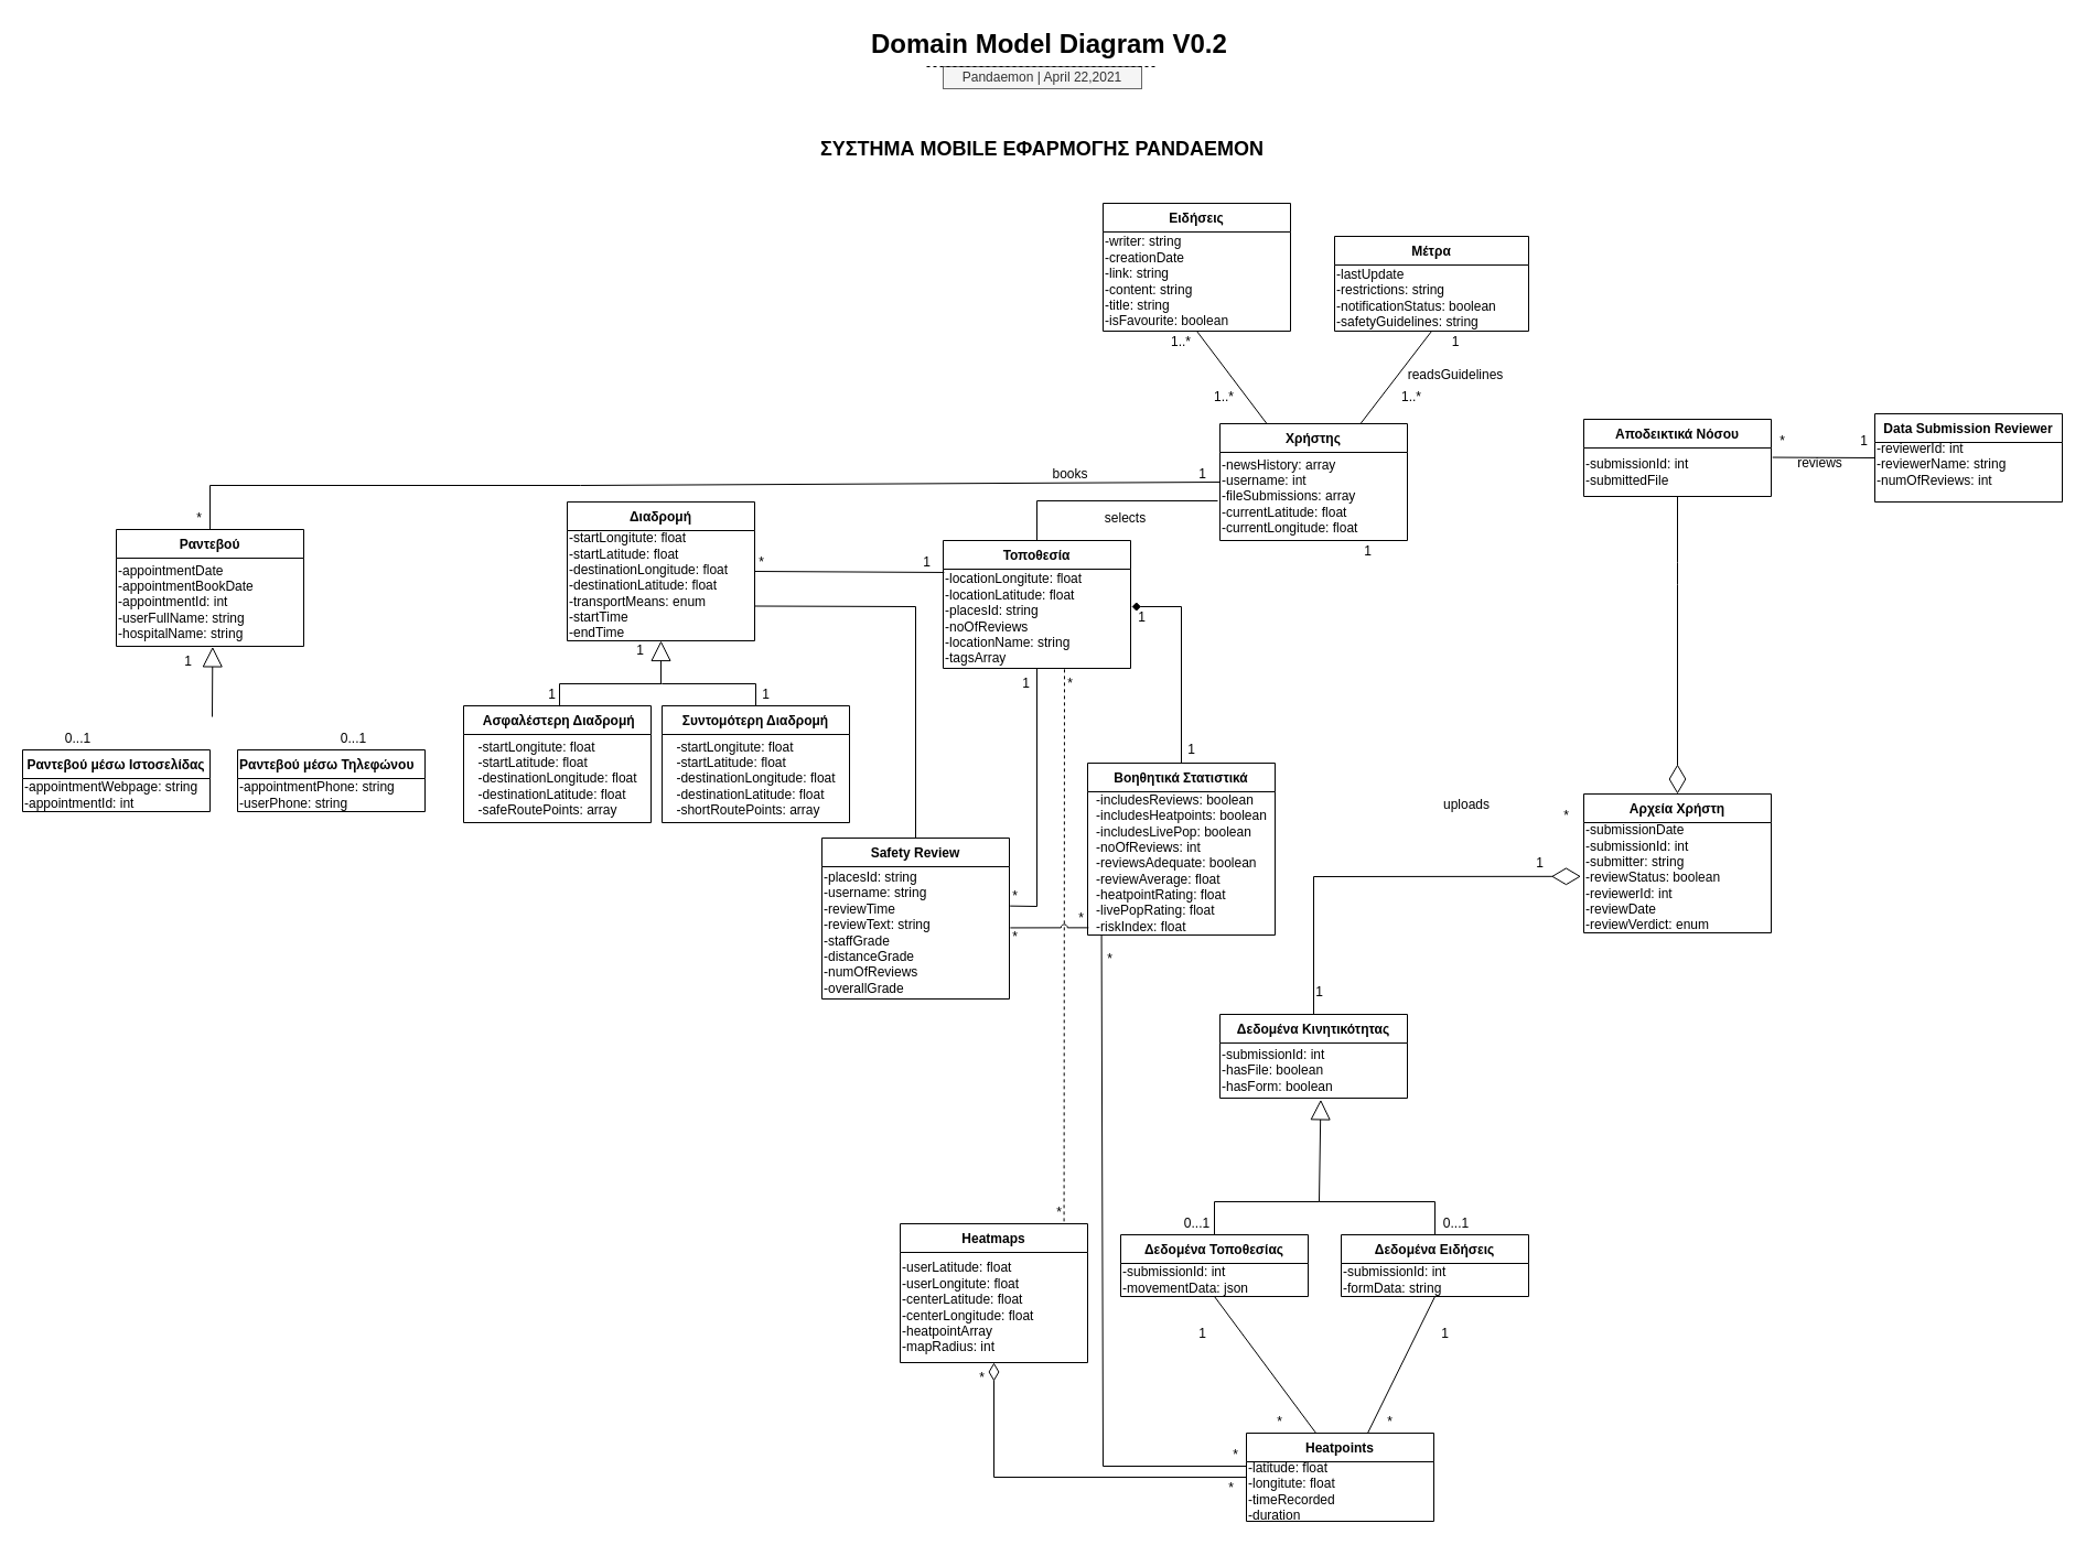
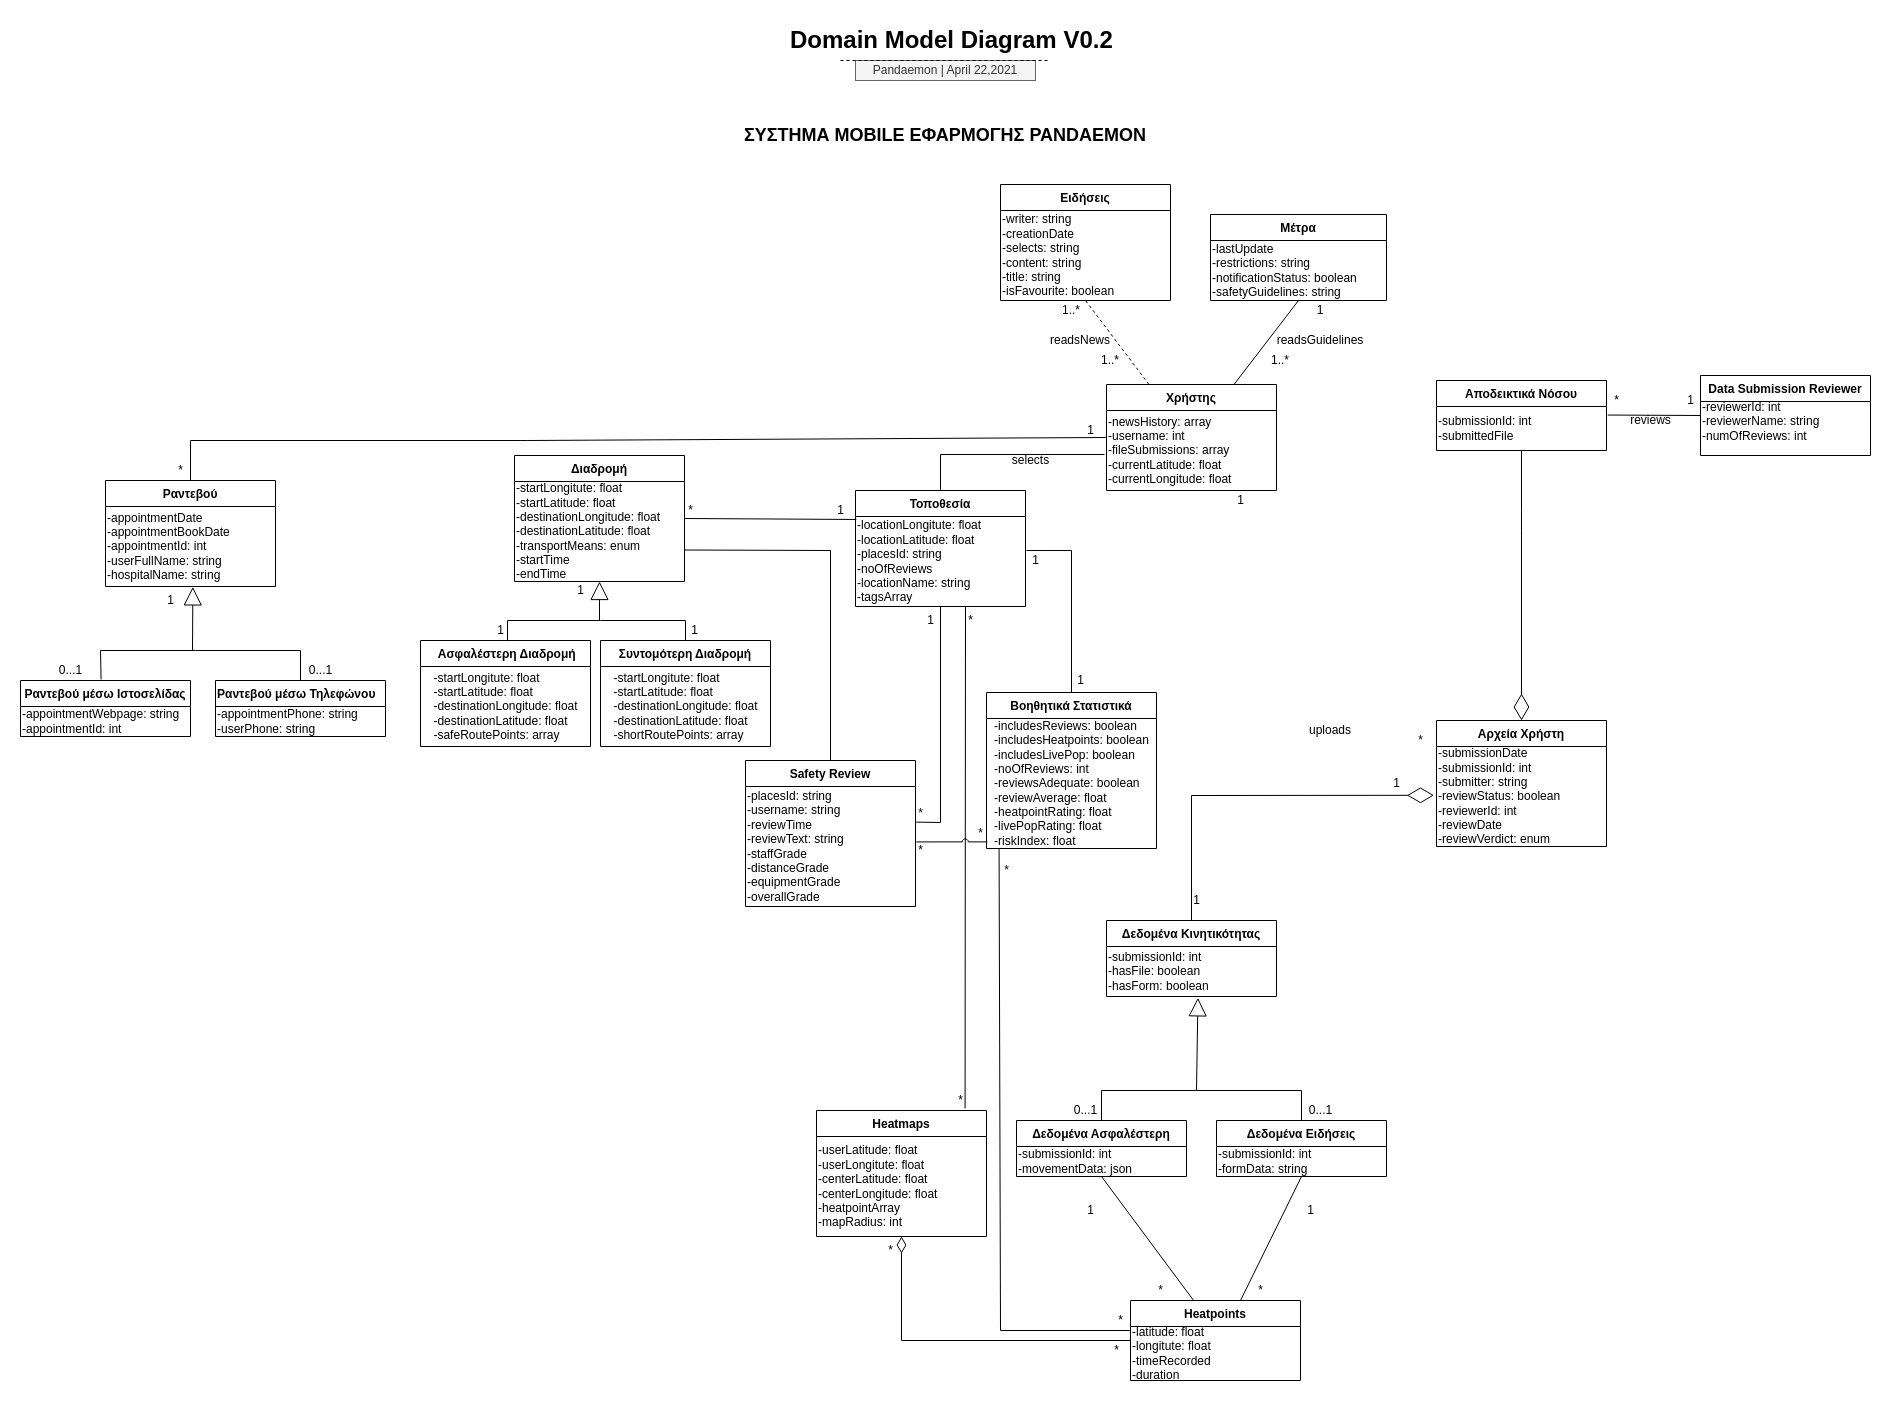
- <mxCell id="9" value="-writer: string&lt;br&gt;-creationDate&lt;br&gt;-link: string&lt;br&gt;-content: string&lt;br&gt;-title: string&lt;br&gt;-isFavourite: boolean" style="text;html=1;align=left;verticalAlign=middle;resizable=0;points=[];autosize=1;strokeColor=none;" parent="8" vertex="1"><mxGeometry y="26" width="170" height="90" as="geometry" /></mxCell>
+ <mxCell id="9" value="-writer: string&lt;br&gt;-creationDate&lt;br&gt;-selects: string&lt;br&gt;-content: string&lt;br&gt;-title: string&lt;br&gt;-isFavourite: boolean" style="text;html=1;align=left;verticalAlign=middle;resizable=0;points=[];autosize=1;strokeColor=none;" parent="8" vertex="1"><mxGeometry y="26" width="170" height="90" as="geometry" /></mxCell>
+ <mxCell id="64" value="readsNews" style="text;html=1;strokeColor=none;fillColor=none;align=center;verticalAlign=middle;whiteSpace=wrap;rounded=0;" parent="1" vertex="1"><mxGeometry x="1060" y="330" width="40" height="20" as="geometry" /></mxCell>
- <mxCell id="51" value="" style="endArrow=none;html=1;entryX=0.5;entryY=1;entryDx=0;entryDy=0;exitX=0.25;exitY=0;exitDx=0;exitDy=0;" parent="1" source="16" target="8" edge="1"><mxGeometry width="50" height="50" relative="1" as="geometry"><mxPoint x="1056" y="370" as="sourcePoint" /><mxPoint x="1106" y="320" as="targetPoint" /></mxGeometry></mxCell>
+ <mxCell id="51" value="" style="endArrow=none;html=1;entryX=0.5;entryY=1;entryDx=0;entryDy=0;exitX=0.25;exitY=0;exitDx=0;exitDy=0;dashed=1;" parent="1" source="16" target="8" edge="1"><mxGeometry width="50" height="50" relative="1" as="geometry"><mxPoint x="1056" y="370" as="sourcePoint" /><mxPoint x="1106" y="320" as="targetPoint" /></mxGeometry></mxCell>
- <mxCell id="111" value="books&lt;br&gt;" style="text;html=1;align=center;verticalAlign=middle;resizable=0;points=[];autosize=1;strokeColor=none;" vertex="1" parent="1"><mxGeometry x="945" y="420" width="50" height="20" as="geometry" /></mxCell>
- <mxCell id="112" value="selects" style="text;html=1;align=center;verticalAlign=middle;resizable=0;points=[];autosize=1;strokeColor=none;" vertex="1" parent="1"><mxGeometry x="995" y="460" width="50" height="20" as="geometry" /></mxCell>
+ <mxCell id="112" value="selects" style="text;html=1;align=center;verticalAlign=middle;resizable=0;points=[];autosize=1;strokeColor=none;" vertex="1" parent="1"><mxGeometry x="1005" y="450" width="50" height="20" as="geometry" /></mxCell>
- <mxCell id="90" value="" style="endArrow=diamond;html=1;entryX=1.006;entryY=0.378;entryDx=0;entryDy=0;exitX=0.5;exitY=0;exitDx=0;exitDy=0;rounded=0;entryPerimeter=0;" edge="1" parent="1" source="46" target="15"><mxGeometry width="50" height="50" relative="1" as="geometry"><mxPoint x="1065" y="642.64" as="sourcePoint" /><mxPoint x="1089.32" y="461" as="targetPoint" /><Array as="points"><mxPoint x="1071" y="550" /></Array></mxGeometry></mxCell>
+ <mxCell id="90" value="" style="endArrow=none;html=1;entryX=1.006;entryY=0.378;entryDx=0;entryDy=0;exitX=0.5;exitY=0;exitDx=0;exitDy=0;rounded=0;entryPerimeter=0;" edge="1" parent="1" source="46" target="15"><mxGeometry width="50" height="50" relative="1" as="geometry"><mxPoint x="1065" y="642.64" as="sourcePoint" /><mxPoint x="1089.32" y="461" as="targetPoint" /><Array as="points"><mxPoint x="1071" y="550" /></Array></mxGeometry></mxCell>
+ <mxCell id="35" value="" style="endArrow=none;html=1;entryX=0.5;entryY=0;entryDx=0;entryDy=0;exitX=0.474;exitY=-0.018;exitDx=0;exitDy=0;rounded=0;exitPerimeter=0;" parent="1" source="30" target="32" edge="1"><mxGeometry width="50" height="50" relative="1" as="geometry"><mxPoint x="85" y="650" as="sourcePoint" /><mxPoint x="295" y="650" as="targetPoint" /><Array as="points"><mxPoint x="100" y="650" /><mxPoint x="195" y="650" /><mxPoint x="300" y="650" /></Array></mxGeometry></mxCell>
- <mxCell id="23" value="-placesId: string&lt;br&gt;-username: string&lt;br&gt;-reviewTime&lt;br&gt;-reviewText: string&lt;br&gt;-staffGrade&lt;br&gt;-distanceGrade&lt;br&gt;-numOfReviews&lt;br&gt;-overallGrade" style="text;html=1;align=left;verticalAlign=middle;resizable=0;points=[];autosize=1;strokeColor=none;" vertex="1" parent="22"><mxGeometry y="26" width="170" height="120" as="geometry" /></mxCell>
+ <mxCell id="23" value="-placesId: string&lt;br&gt;-username: string&lt;br&gt;-reviewTime&lt;br&gt;-reviewText: string&lt;br&gt;-staffGrade&lt;br&gt;-distanceGrade&lt;br&gt;-equipmentGrade&lt;br&gt;-overallGrade" style="text;html=1;align=left;verticalAlign=middle;resizable=0;points=[];autosize=1;strokeColor=none;" vertex="1" parent="22"><mxGeometry y="26" width="170" height="120" as="geometry" /></mxCell>
- <mxCell id="49" value="" style="endArrow=none;html=1;exitX=0.874;exitY=-0.017;exitDx=0;exitDy=0;exitPerimeter=0;strokeWidth=1;rounded=1;jumpStyle=arc;entryX=0.647;entryY=1.007;entryDx=0;entryDy=0;entryPerimeter=0;dashed=1;" parent="1" source="44" edge="1" target="15"><mxGeometry width="50" height="50" relative="1" as="geometry"><mxPoint x="966" y="830" as="sourcePoint" /><mxPoint x="966" y="620" as="targetPoint" /><Array as="points"><mxPoint x="965" y="760" /></Array></mxGeometry></mxCell>
+ <mxCell id="49" value="" style="endArrow=none;html=1;exitX=0.874;exitY=-0.017;exitDx=0;exitDy=0;exitPerimeter=0;strokeWidth=1;rounded=1;jumpStyle=arc;entryX=0.647;entryY=1.007;entryDx=0;entryDy=0;entryPerimeter=0;" parent="1" source="44" edge="1" target="15"><mxGeometry width="50" height="50" relative="1" as="geometry"><mxPoint x="966" y="830" as="sourcePoint" /><mxPoint x="966" y="620" as="targetPoint" /><Array as="points"><mxPoint x="965" y="760" /></Array></mxGeometry></mxCell>
- <mxCell id="38" value="Δεδομένα Τοποθεσίας" style="swimlane;fontStyle=1;childLayout=stackLayout;horizontal=1;startSize=26;fillColor=none;horizontalStack=0;resizeParent=1;resizeParentMax=0;resizeLast=0;collapsible=1;marginBottom=0;" parent="1" vertex="1"><mxGeometry x="1016" y="1120" width="170" height="56" as="geometry" /></mxCell>
+ <mxCell id="38" value="Δεδομένα Ασφαλέστερη" style="swimlane;fontStyle=1;childLayout=stackLayout;horizontal=1;startSize=26;fillColor=none;horizontalStack=0;resizeParent=1;resizeParentMax=0;resizeLast=0;collapsible=1;marginBottom=0;" parent="1" vertex="1"><mxGeometry x="1016" y="1120" width="170" height="56" as="geometry" /></mxCell>
